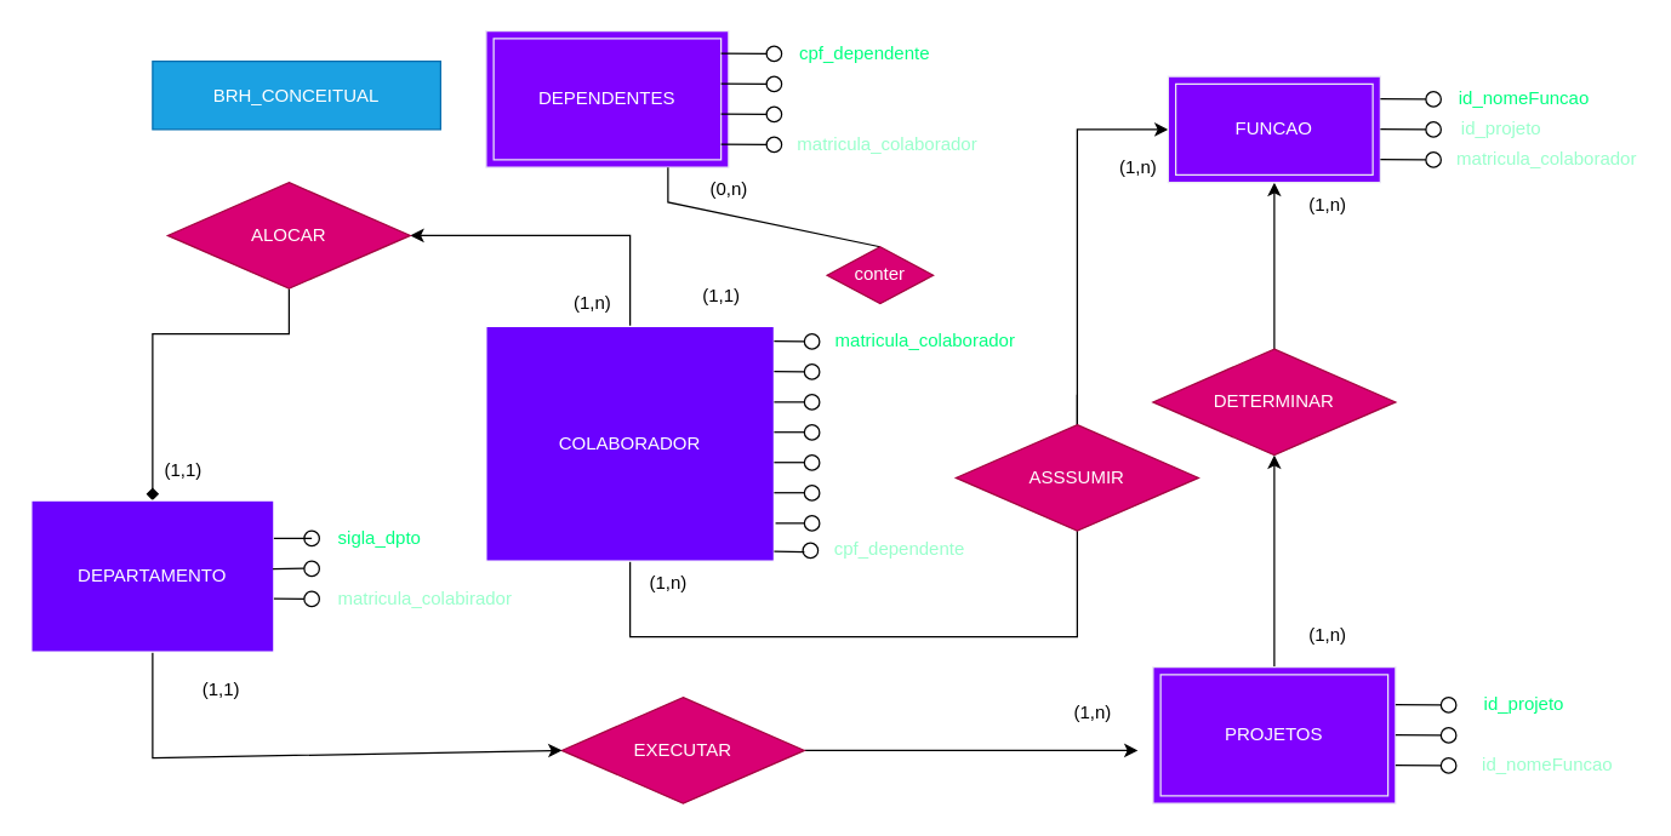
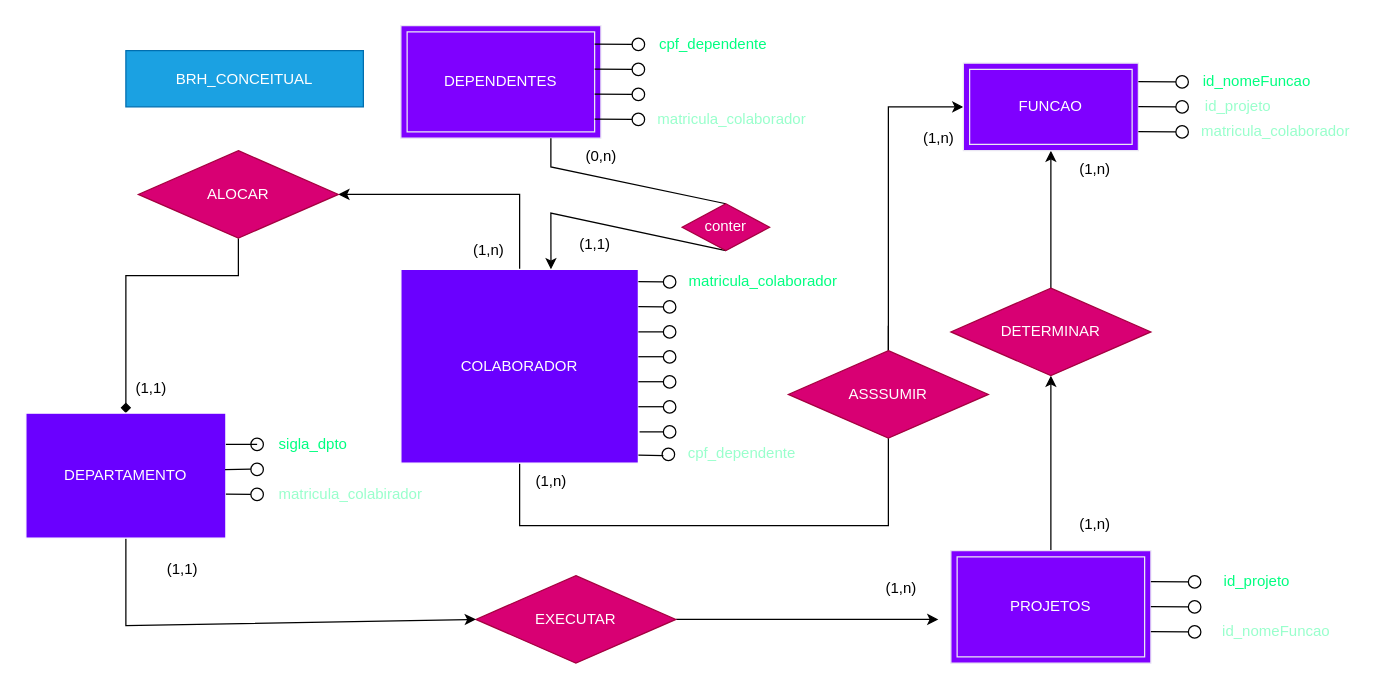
+ <mxCell id="17" value="" style="edgeStyle=none;rounded=0;html=1;fontColor=#FFFFFF;exitX=0.5;exitY=1;exitDx=0;exitDy=0;entryX=0.632;entryY=0;entryDx=0;entryDy=0;entryPerimeter=0;movable=1;resizable=1;rotatable=1;deletable=1;editable=1;connectable=1;startArrow=none;" parent="1" source="91" target="4" edge="1"><mxGeometry relative="1" as="geometry"><mxPoint x="440" y="200" as="targetPoint" /><Array as="points"><mxPoint x="440" y="170" /></Array></mxGeometry></mxCell>
- <mxCell id="10" value="EXECUTAR" style="shape=rhombus;perimeter=rhombusPerimeter;whiteSpace=wrap;html=1;align=center;strokeColor=#A50040;fillColor=#d80073;fontColor=#ffffff;movable=1;resizable=1;rotatable=1;deletable=1;editable=1;connectable=1;" parent="1" vertex="1"><mxGeometry x="370" y="460" width="160" height="70" as="geometry" /></mxCell>
+ <mxCell id="10" value="EXECUTAR" style="shape=rhombus;perimeter=rhombusPerimeter;whiteSpace=wrap;html=1;align=center;strokeColor=#A50040;fillColor=#d80073;fontColor=#ffffff;movable=1;resizable=1;rotatable=1;deletable=1;editable=1;connectable=1;" parent="1" vertex="1"><mxGeometry x="380" y="460" width="160" height="70" as="geometry" /></mxCell>
